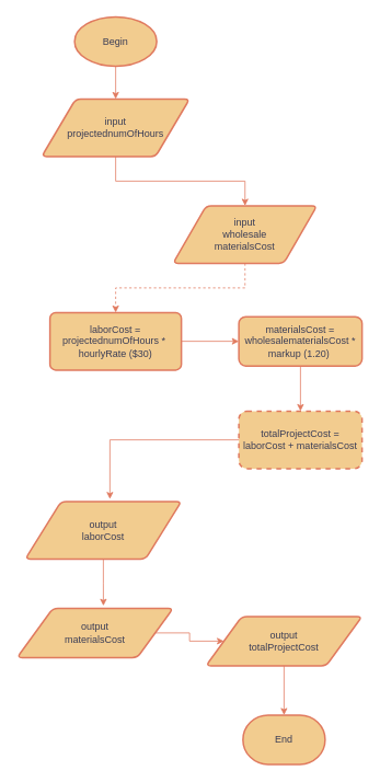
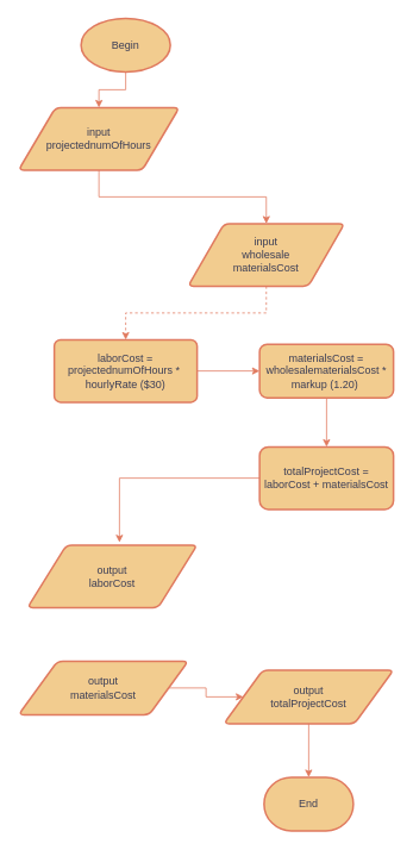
- <mxCell id="6" value="&lt;div&gt;input&lt;/div&gt;&lt;div&gt;projectednumOfHours&lt;/div&gt;" style="shape=parallelogram;html=1;strokeWidth=2;perimeter=parallelogramPerimeter;rounded=1;arcSize=12;size=0.23;whiteSpace=wrap;fillColor=#F2CC8F;fontColor=#393C56;strokeColor=#E07A5F;labelBackgroundColor=none;" vertex="1" parent="1"><mxGeometry x="50" y="120" width="180" height="70" as="geometry" /></mxCell>
+ <mxCell id="6" value="&lt;div&gt;input&lt;/div&gt;&lt;div&gt;projectednumOfHours&lt;/div&gt;" style="shape=parallelogram;html=1;strokeWidth=2;perimeter=parallelogramPerimeter;rounded=1;arcSize=12;size=0.23;whiteSpace=wrap;fillColor=#F2CC8F;fontColor=#393C56;strokeColor=#E07A5F;labelBackgroundColor=none;" vertex="1" parent="1"><mxGeometry x="20" y="120" width="180" height="70" as="geometry" /></mxCell>
- <mxCell id="13" value="totalProjectCost = laborCost + materialsCost" style="whiteSpace=wrap;html=1;rounded=1;arcSize=14;strokeWidth=2;fillColor=#F2CC8F;fontColor=#393C56;strokeColor=#E07A5F;labelBackgroundColor=none;dashed=1;" vertex="1" parent="1"><mxGeometry x="290" y="500" width="150" height="70" as="geometry" /></mxCell>
+ <mxCell id="13" value="totalProjectCost = laborCost + materialsCost" style="whiteSpace=wrap;html=1;rounded=1;arcSize=14;strokeWidth=2;fillColor=#F2CC8F;fontColor=#393C56;strokeColor=#E07A5F;labelBackgroundColor=none;" vertex="1" parent="1"><mxGeometry x="290" y="500" width="150" height="70" as="geometry" /></mxCell>
- <mxCell id="19" style="edgeStyle=orthogonalEdgeStyle;rounded=0;orthogonalLoop=1;jettySize=auto;html=1;entryX=0.553;entryY=-0.05;entryDx=0;entryDy=0;entryPerimeter=0;fillColor=#F2CC8F;strokeColor=#E07A5F;labelBackgroundColor=none;fontColor=default;" edge="1" parent="1" source="14" target="16"><mxGeometry relative="1" as="geometry" /></mxCell>
